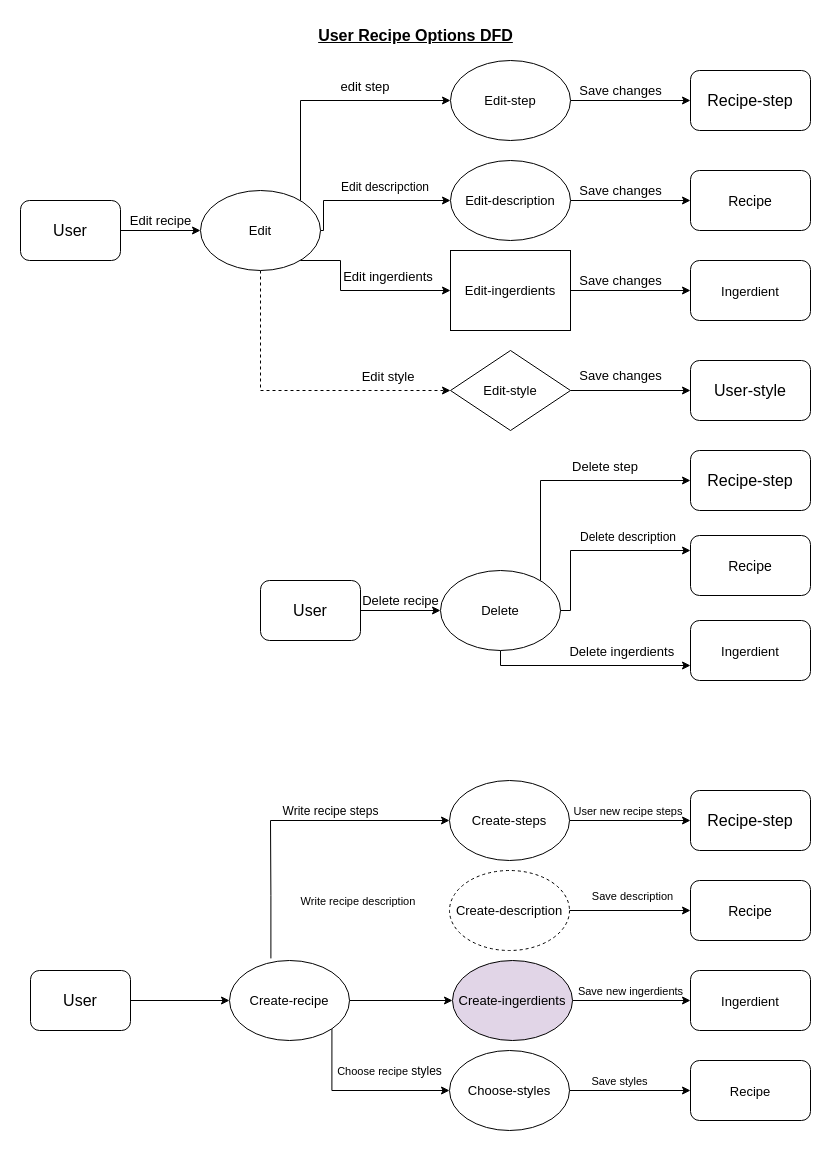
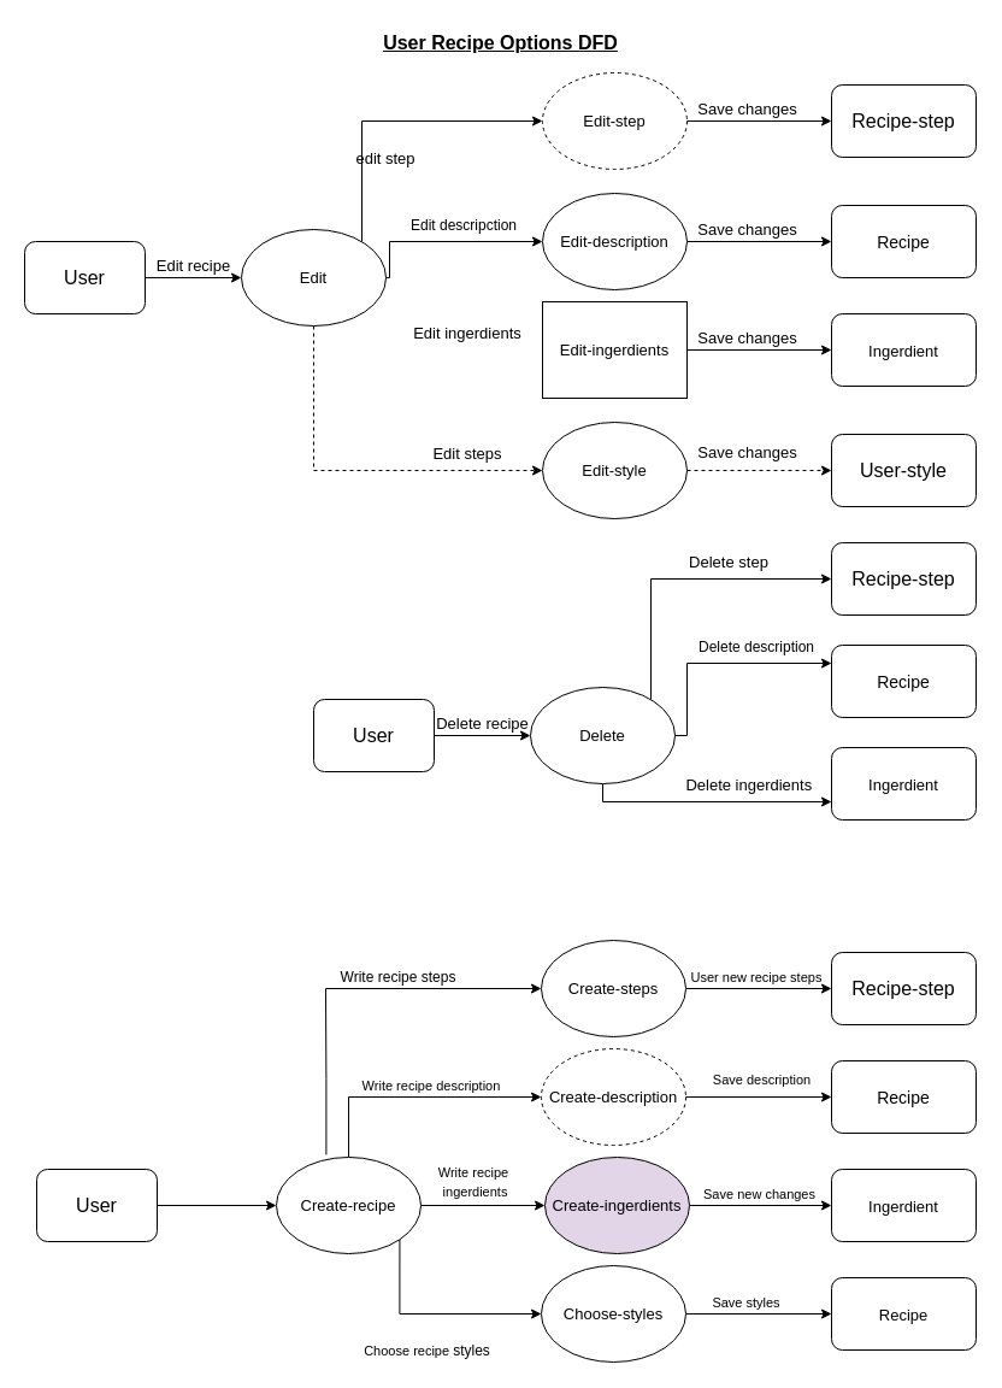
- <mxCell id="9" value="&lt;span style=&quot;font-size: 13px;&quot;&gt;edit step&lt;/span&gt;" style="text;html=1;strokeColor=none;fillColor=none;align=center;verticalAlign=middle;whiteSpace=wrap;rounded=0;fontSize=16;" vertex="1" parent="1"><mxGeometry x="330" y="70" width="70" height="30" as="geometry" /></mxCell>
+ <mxCell id="9" value="&lt;span style=&quot;font-size: 13px;&quot;&gt;edit step&lt;/span&gt;" style="text;html=1;strokeColor=none;fillColor=none;align=center;verticalAlign=middle;whiteSpace=wrap;rounded=0;fontSize=16;" vertex="1" parent="1"><mxGeometry x="285" y="115" width="70" height="30" as="geometry" /></mxCell>
- <mxCell id="11" value="Edit-step" style="ellipse;whiteSpace=wrap;html=1;fontSize=13;" vertex="1" parent="1"><mxGeometry x="450" y="60" width="120" height="80" as="geometry" /></mxCell>
+ <mxCell id="11" value="Edit-step" style="ellipse;whiteSpace=wrap;html=1;fontSize=13;dashed=1;" vertex="1" parent="1"><mxGeometry x="450" y="60" width="120" height="80" as="geometry" /></mxCell>
- <mxCell id="18" style="edgeStyle=orthogonalEdgeStyle;rounded=0;orthogonalLoop=1;jettySize=auto;html=1;entryX=0;entryY=0.5;entryDx=0;entryDy=0;fontSize=14;" edge="1" parent="1" source="20" target="24"><mxGeometry relative="1" as="geometry"><Array as="points"><mxPoint x="340" y="260" /><mxPoint x="340" y="290" /></Array></mxGeometry></mxCell>
- <mxCell id="29" value="&lt;span style=&quot;font-size: 13px;&quot;&gt;Edit style&lt;/span&gt;" style="text;html=1;strokeColor=none;fillColor=none;align=center;verticalAlign=middle;whiteSpace=wrap;rounded=0;fontSize=16;" vertex="1" parent="1"><mxGeometry x="340" y="360" width="96" height="30" as="geometry" /></mxCell>
+ <mxCell id="29" value="&lt;span style=&quot;font-size: 13px;&quot;&gt;Edit steps&lt;/span&gt;" style="text;html=1;strokeColor=none;fillColor=none;align=center;verticalAlign=middle;whiteSpace=wrap;rounded=0;fontSize=16;" vertex="1" parent="1"><mxGeometry x="340" y="360" width="96" height="30" as="geometry" /></mxCell>
- <mxCell id="28" value="Edit-style" style="rhombus;whiteSpace=wrap;html=1;fontSize=13;" vertex="1" parent="1"><mxGeometry x="450" y="350" width="120" height="80" as="geometry" /></mxCell>
+ <mxCell id="28" value="Edit-style" style="ellipse;whiteSpace=wrap;html=1;fontSize=13;" vertex="1" parent="1"><mxGeometry x="450" y="350" width="120" height="80" as="geometry" /></mxCell>
- <mxCell id="27" style="edgeStyle=orthogonalEdgeStyle;rounded=0;orthogonalLoop=1;jettySize=auto;html=1;fontSize=14;" edge="1" parent="1" source="28" target="8"><mxGeometry relative="1" as="geometry" /></mxCell>
+ <mxCell id="27" style="edgeStyle=orthogonalEdgeStyle;rounded=0;orthogonalLoop=1;jettySize=auto;html=1;fontSize=14;dashed=1;" edge="1" parent="1" source="28" target="8"><mxGeometry relative="1" as="geometry" /></mxCell>
+ <mxCell id="50" style="edgeStyle=orthogonalEdgeStyle;rounded=0;orthogonalLoop=1;jettySize=auto;html=1;exitX=0.5;exitY=0;exitDx=0;exitDy=0;entryX=0;entryY=0.5;entryDx=0;entryDy=0;fontSize=14;" edge="1" parent="1" source="53" target="57"><mxGeometry relative="1" as="geometry" /></mxCell>
+ <mxCell id="65" value="&lt;font style=&quot;&quot;&gt;&lt;span style=&quot;font-size: 11px;&quot;&gt;Write&amp;nbsp;&lt;/span&gt;&lt;span style=&quot;font-size: 11px;&quot;&gt;recipe&amp;nbsp;&lt;br&gt;&lt;/span&gt;&lt;/font&gt;&lt;font style=&quot;font-size: 11px;&quot;&gt;ingerdients&lt;/font&gt;" style="text;html=1;align=center;verticalAlign=middle;resizable=0;points=[];autosize=1;strokeColor=none;fillColor=none;fontSize=13;" vertex="1" parent="1"><mxGeometry x="354" y="960" width="80" height="40" as="geometry" /></mxCell>
- <mxCell id="69" value="&lt;span style=&quot;font-size: 11px;&quot;&gt;Save new ingerdients&lt;/span&gt;" style="text;html=1;align=center;verticalAlign=middle;resizable=0;points=[];autosize=1;strokeColor=none;fillColor=none;fontSize=13;" vertex="1" parent="1"><mxGeometry x="570" y="980" width="120" height="20" as="geometry" /></mxCell>
+ <mxCell id="69" value="&lt;span style=&quot;font-size: 11px;&quot;&gt;Save new changes&lt;/span&gt;" style="text;html=1;align=center;verticalAlign=middle;resizable=0;points=[];autosize=1;strokeColor=none;fillColor=none;fontSize=13;" vertex="1" parent="1"><mxGeometry x="570" y="980" width="120" height="20" as="geometry" /></mxCell>
- <mxCell id="66" value="&lt;font style=&quot;&quot;&gt;&lt;span style=&quot;font-size: 11px;&quot;&gt;Choose&amp;nbsp;&lt;/span&gt;&lt;span style=&quot;font-size: 11px;&quot;&gt;recipe&amp;nbsp;&lt;/span&gt;&lt;/font&gt;&lt;span style=&quot;font-size: 12px;&quot;&gt;styles&lt;/span&gt;" style="text;html=1;align=center;verticalAlign=middle;resizable=0;points=[];autosize=1;strokeColor=none;fillColor=none;fontSize=13;" vertex="1" parent="1"><mxGeometry x="329" y="1060" width="120" height="20" as="geometry" /></mxCell>
+ <mxCell id="66" value="&lt;font style=&quot;&quot;&gt;&lt;span style=&quot;font-size: 11px;&quot;&gt;Choose&amp;nbsp;&lt;/span&gt;&lt;span style=&quot;font-size: 11px;&quot;&gt;recipe&amp;nbsp;&lt;/span&gt;&lt;/font&gt;&lt;span style=&quot;font-size: 12px;&quot;&gt;styles&lt;/span&gt;" style="text;html=1;align=center;verticalAlign=middle;resizable=0;points=[];autosize=1;strokeColor=none;fillColor=none;fontSize=13;" vertex="1" parent="1"><mxGeometry x="294" y="1110" width="120" height="20" as="geometry" /></mxCell>
